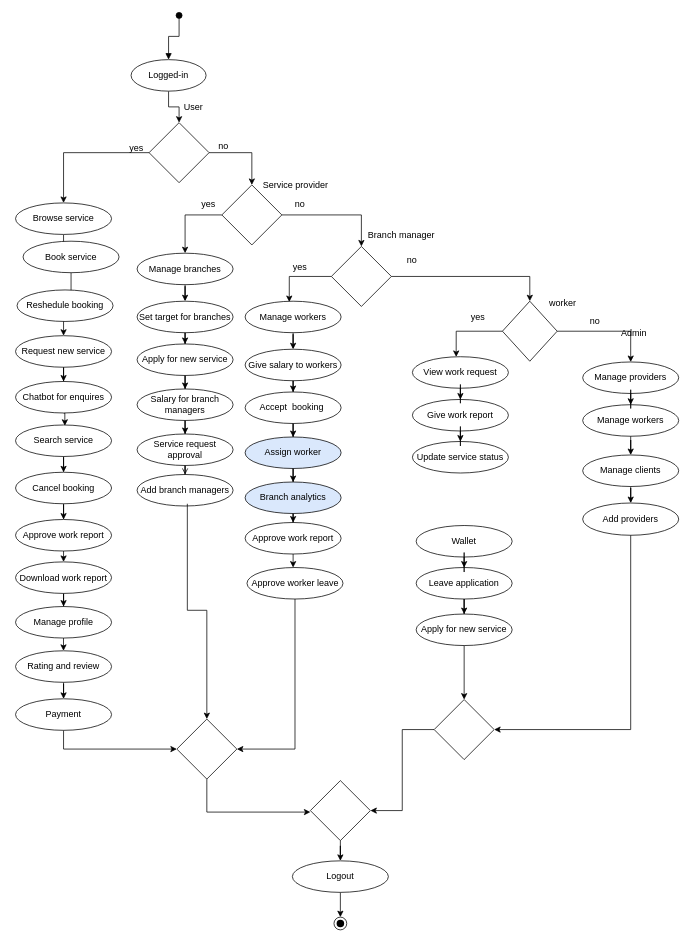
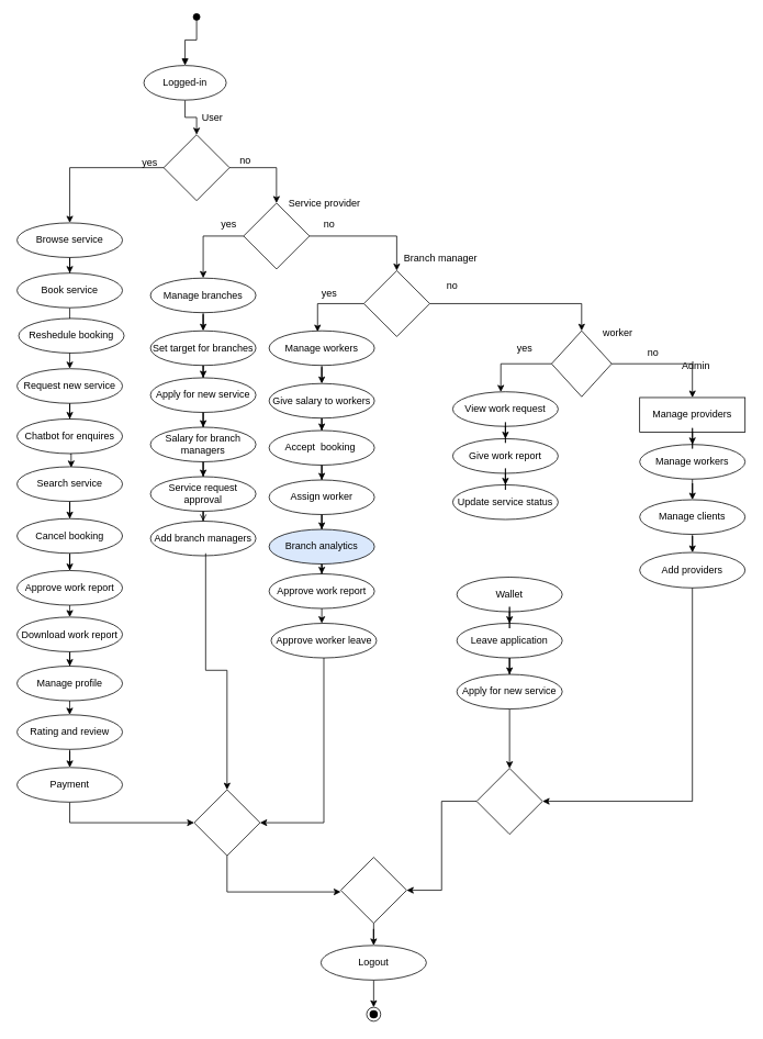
- <mxCell id="12" value="Book service" style="ellipse;whiteSpace=wrap;html=1;" parent="1" vertex="1"><mxGeometry x="30" y="321" width="128" height="42" as="geometry" /></mxCell>
+ <mxCell id="12" value="Book service" style="ellipse;whiteSpace=wrap;html=1;" parent="1" vertex="1"><mxGeometry x="20" y="331" width="128" height="42" as="geometry" /></mxCell>
- <mxCell id="37" value="Manage providers" style="ellipse;whiteSpace=wrap;html=1;" parent="34" vertex="1"><mxGeometry y="67" width="128" height="42" as="geometry" /></mxCell>
+ <mxCell id="37" value="Manage providers" style="whiteSpace=wrap;html=1;rounded=0;" parent="34" vertex="1"><mxGeometry y="67" width="128" height="42" as="geometry" /></mxCell>
- <mxCell id="95" value="Assign worker" style="ellipse;whiteSpace=wrap;html=1;fillColor=#dae8fc;" vertex="1" parent="87"><mxGeometry y="181" width="128" height="42" as="geometry" /></mxCell>
+ <mxCell id="95" value="Assign worker" style="ellipse;whiteSpace=wrap;html=1;" vertex="1" parent="87"><mxGeometry y="181" width="128" height="42" as="geometry" /></mxCell>
